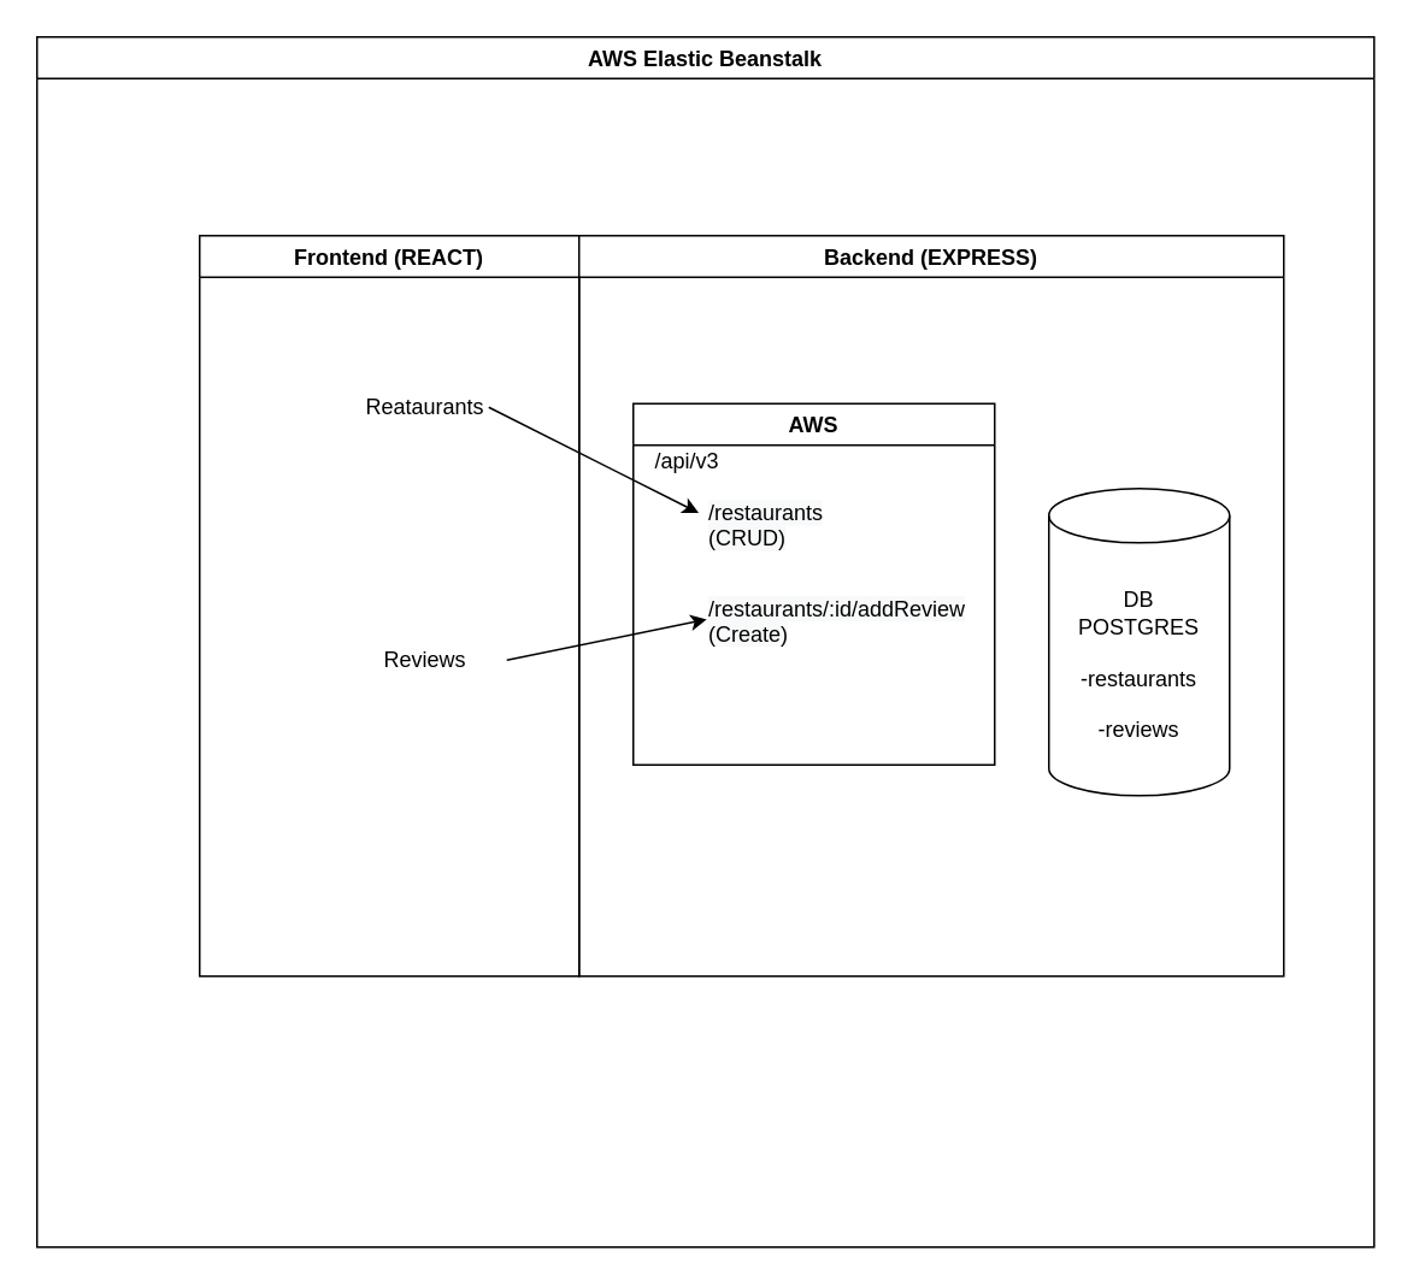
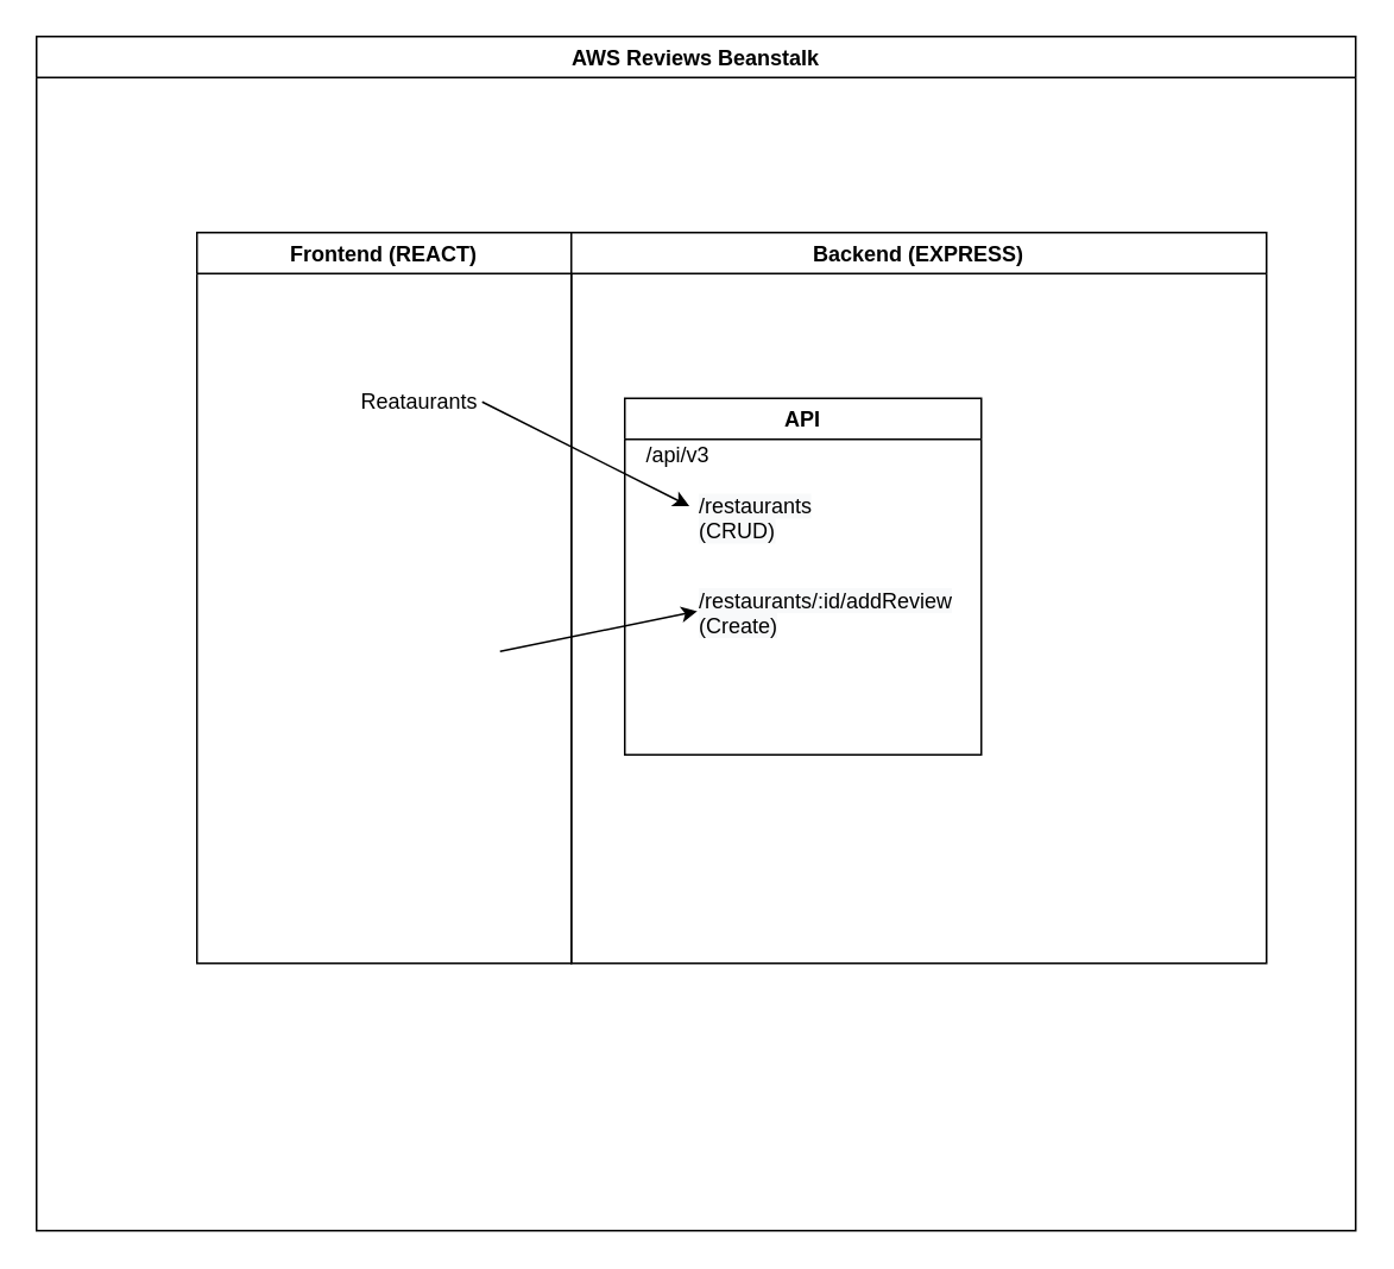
- <mxCell id="4" value="AWS Elastic Beanstalk" style="swimlane;" vertex="1" parent="1"><mxGeometry x="20" y="20" width="740" height="670" as="geometry" /></mxCell>
+ <mxCell id="4" value="AWS Reviews Beanstalk" style="swimlane;" vertex="1" parent="1"><mxGeometry x="20" y="20" width="740" height="670" as="geometry" /></mxCell>
- <mxCell id="8" value="AWS" style="swimlane;" vertex="1" parent="4"><mxGeometry x="330" y="203" width="200" height="200" as="geometry" /></mxCell>
+ <mxCell id="8" value="API" style="swimlane;" vertex="1" parent="4"><mxGeometry x="330" y="203" width="200" height="200" as="geometry" /></mxCell>
- <mxCell id="5" value="DB&lt;br&gt;POSTGRES&lt;br&gt;&lt;br&gt;-restaurants&lt;br&gt;&lt;br&gt;-reviews" style="shape=cylinder3;whiteSpace=wrap;html=1;boundedLbl=1;backgroundOutline=1;size=15;" vertex="1" parent="4"><mxGeometry x="560" y="250" width="100" height="170" as="geometry" /></mxCell>
- <mxCell id="12" value="Reviews" style="text;html=1;strokeColor=none;fillColor=none;align=center;verticalAlign=middle;whiteSpace=wrap;rounded=0;" vertex="1" parent="4"><mxGeometry x="170" y="330" width="90" height="30" as="geometry" /></mxCell>
